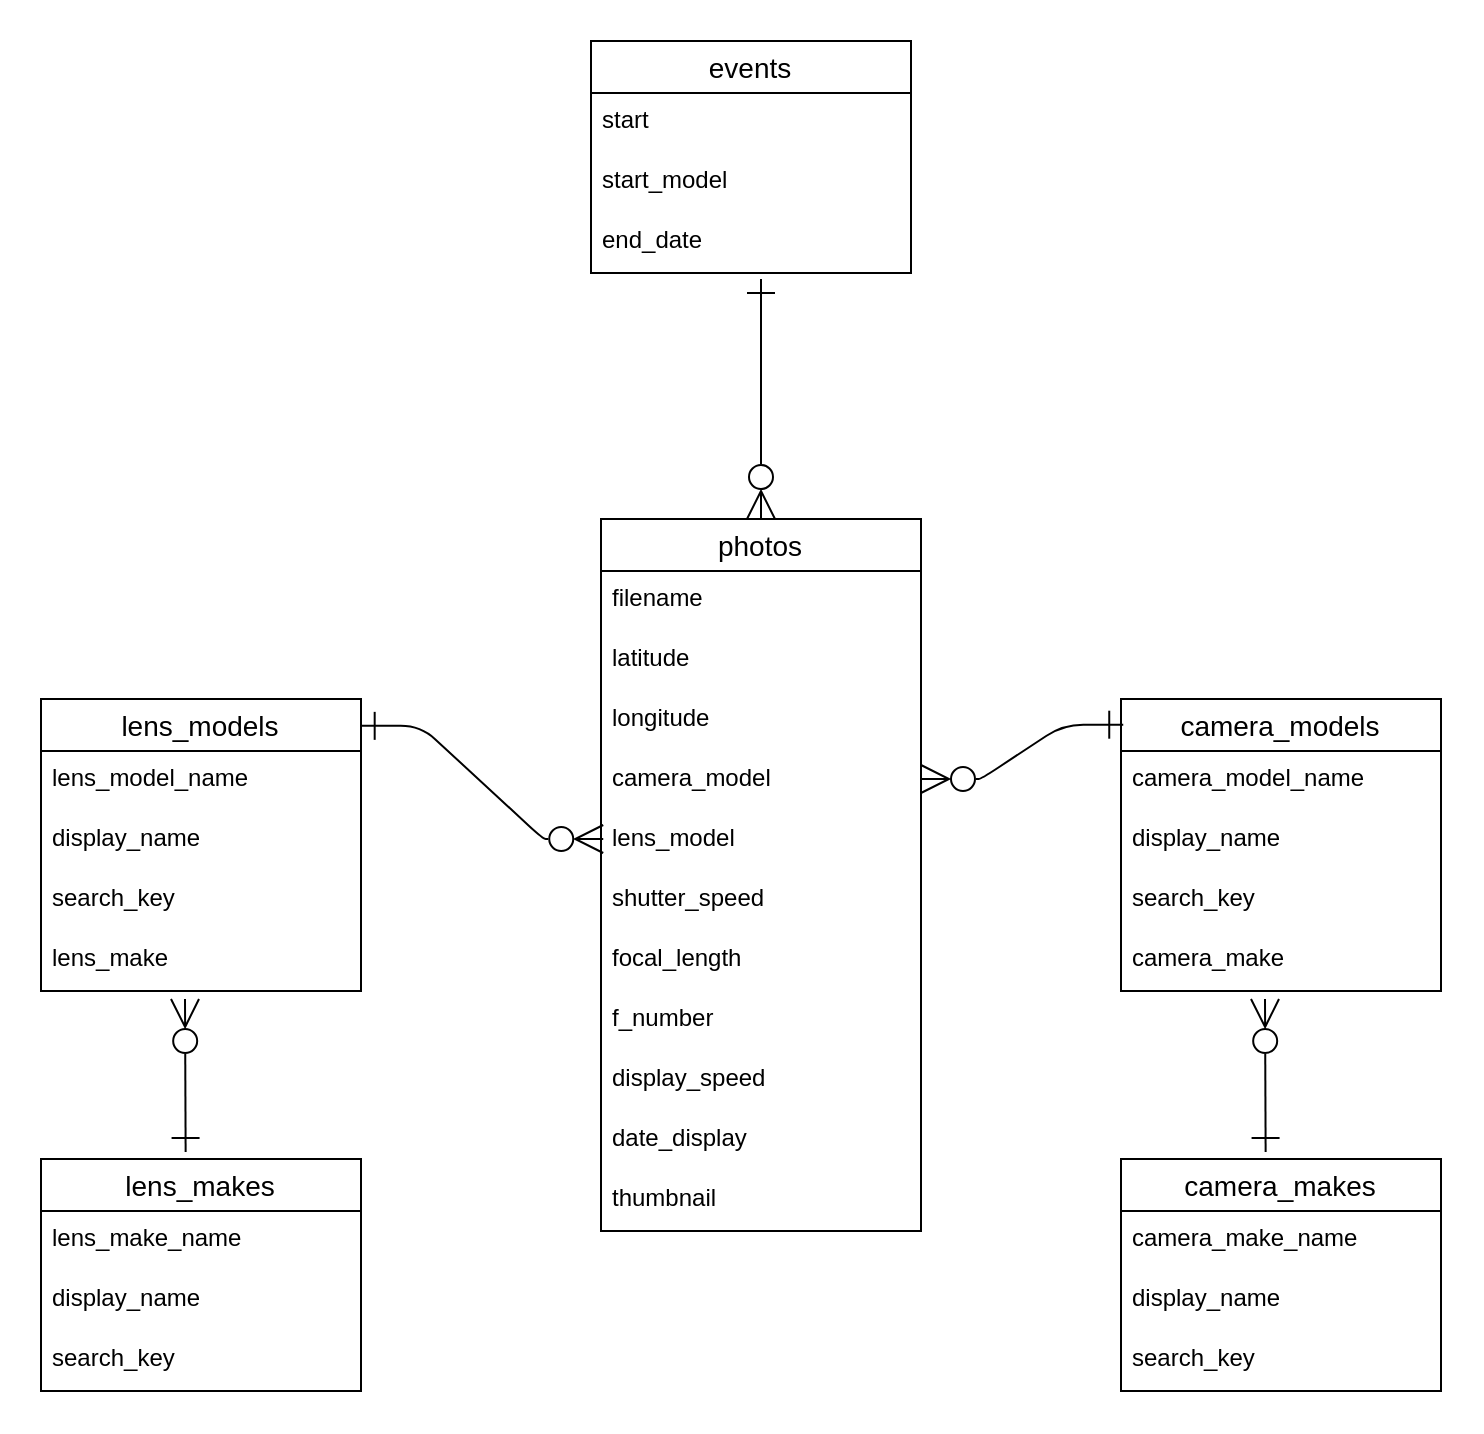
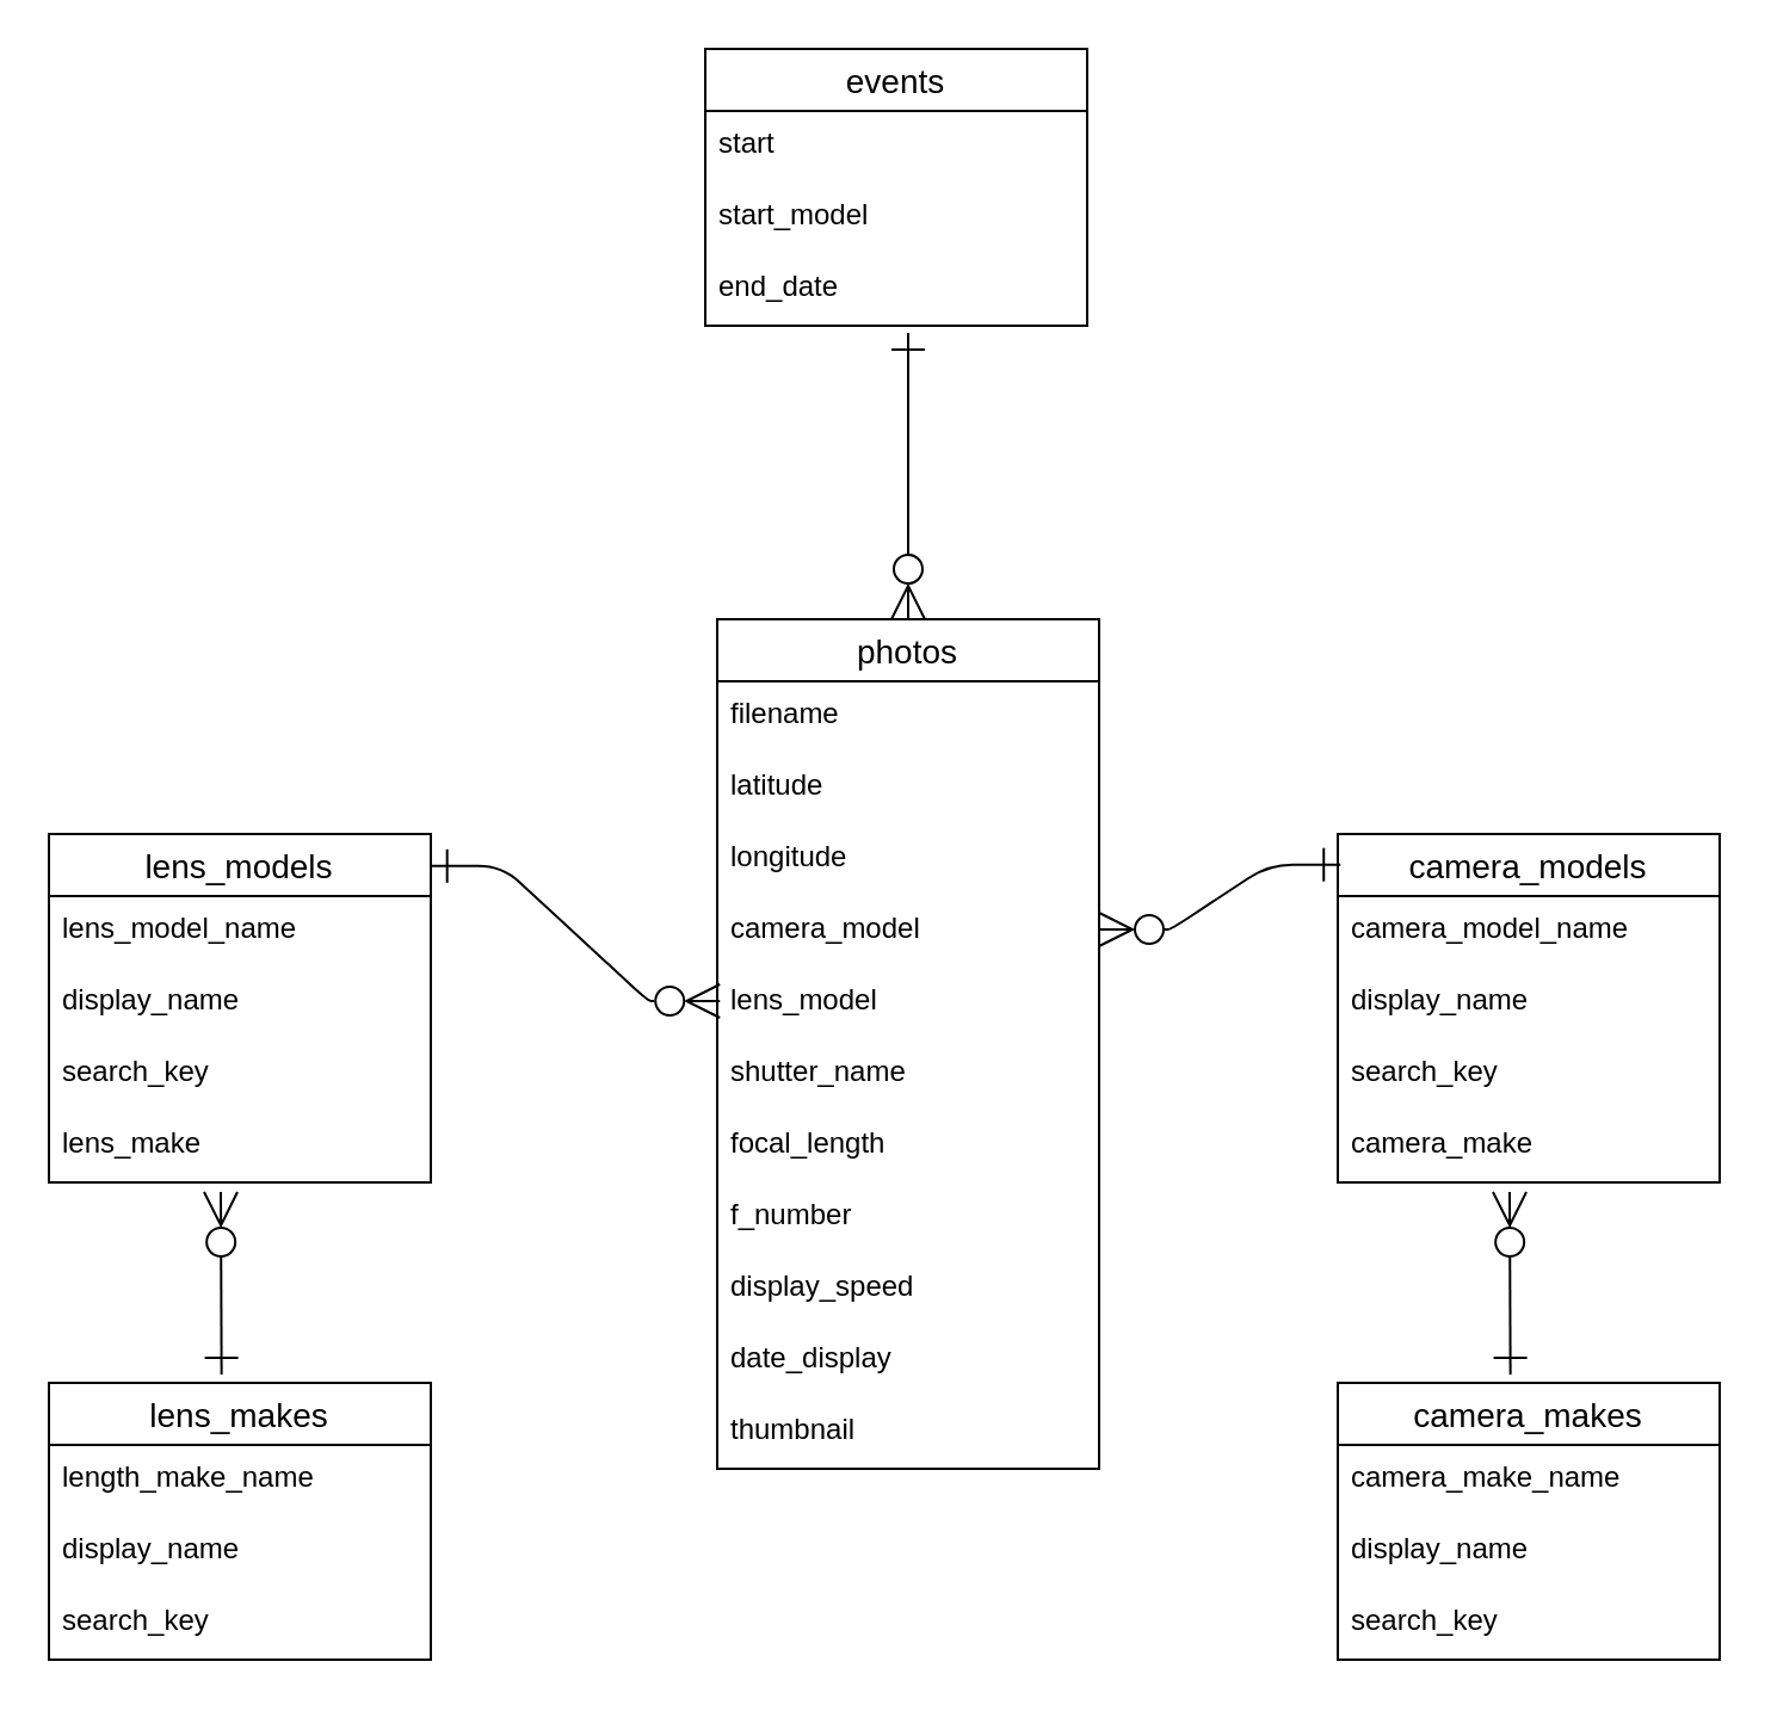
- <mxCell id="8" value="shutter_speed" style="text;strokeColor=none;fillColor=none;spacingLeft=4;spacingRight=4;overflow=hidden;rotatable=0;points=[[0,0.5],[1,0.5]];portConstraint=eastwest;fontSize=12;fillStyle=solid;" parent="2" vertex="1"><mxGeometry y="176" width="160" height="30" as="geometry" /></mxCell>
+ <mxCell id="8" value="shutter_name" style="text;strokeColor=none;fillColor=none;spacingLeft=4;spacingRight=4;overflow=hidden;rotatable=0;points=[[0,0.5],[1,0.5]];portConstraint=eastwest;fontSize=12;fillStyle=solid;" parent="2" vertex="1"><mxGeometry y="176" width="160" height="30" as="geometry" /></mxCell>
- <mxCell id="36" value="lens_make_name" style="text;strokeColor=none;fillColor=none;spacingLeft=4;spacingRight=4;overflow=hidden;rotatable=0;points=[[0,0.5],[1,0.5]];portConstraint=eastwest;fontSize=12;" parent="35" vertex="1"><mxGeometry y="26" width="160" height="30" as="geometry" /></mxCell>
+ <mxCell id="36" value="length_make_name" style="text;strokeColor=none;fillColor=none;spacingLeft=4;spacingRight=4;overflow=hidden;rotatable=0;points=[[0,0.5],[1,0.5]];portConstraint=eastwest;fontSize=12;" parent="35" vertex="1"><mxGeometry y="26" width="160" height="30" as="geometry" /></mxCell>
